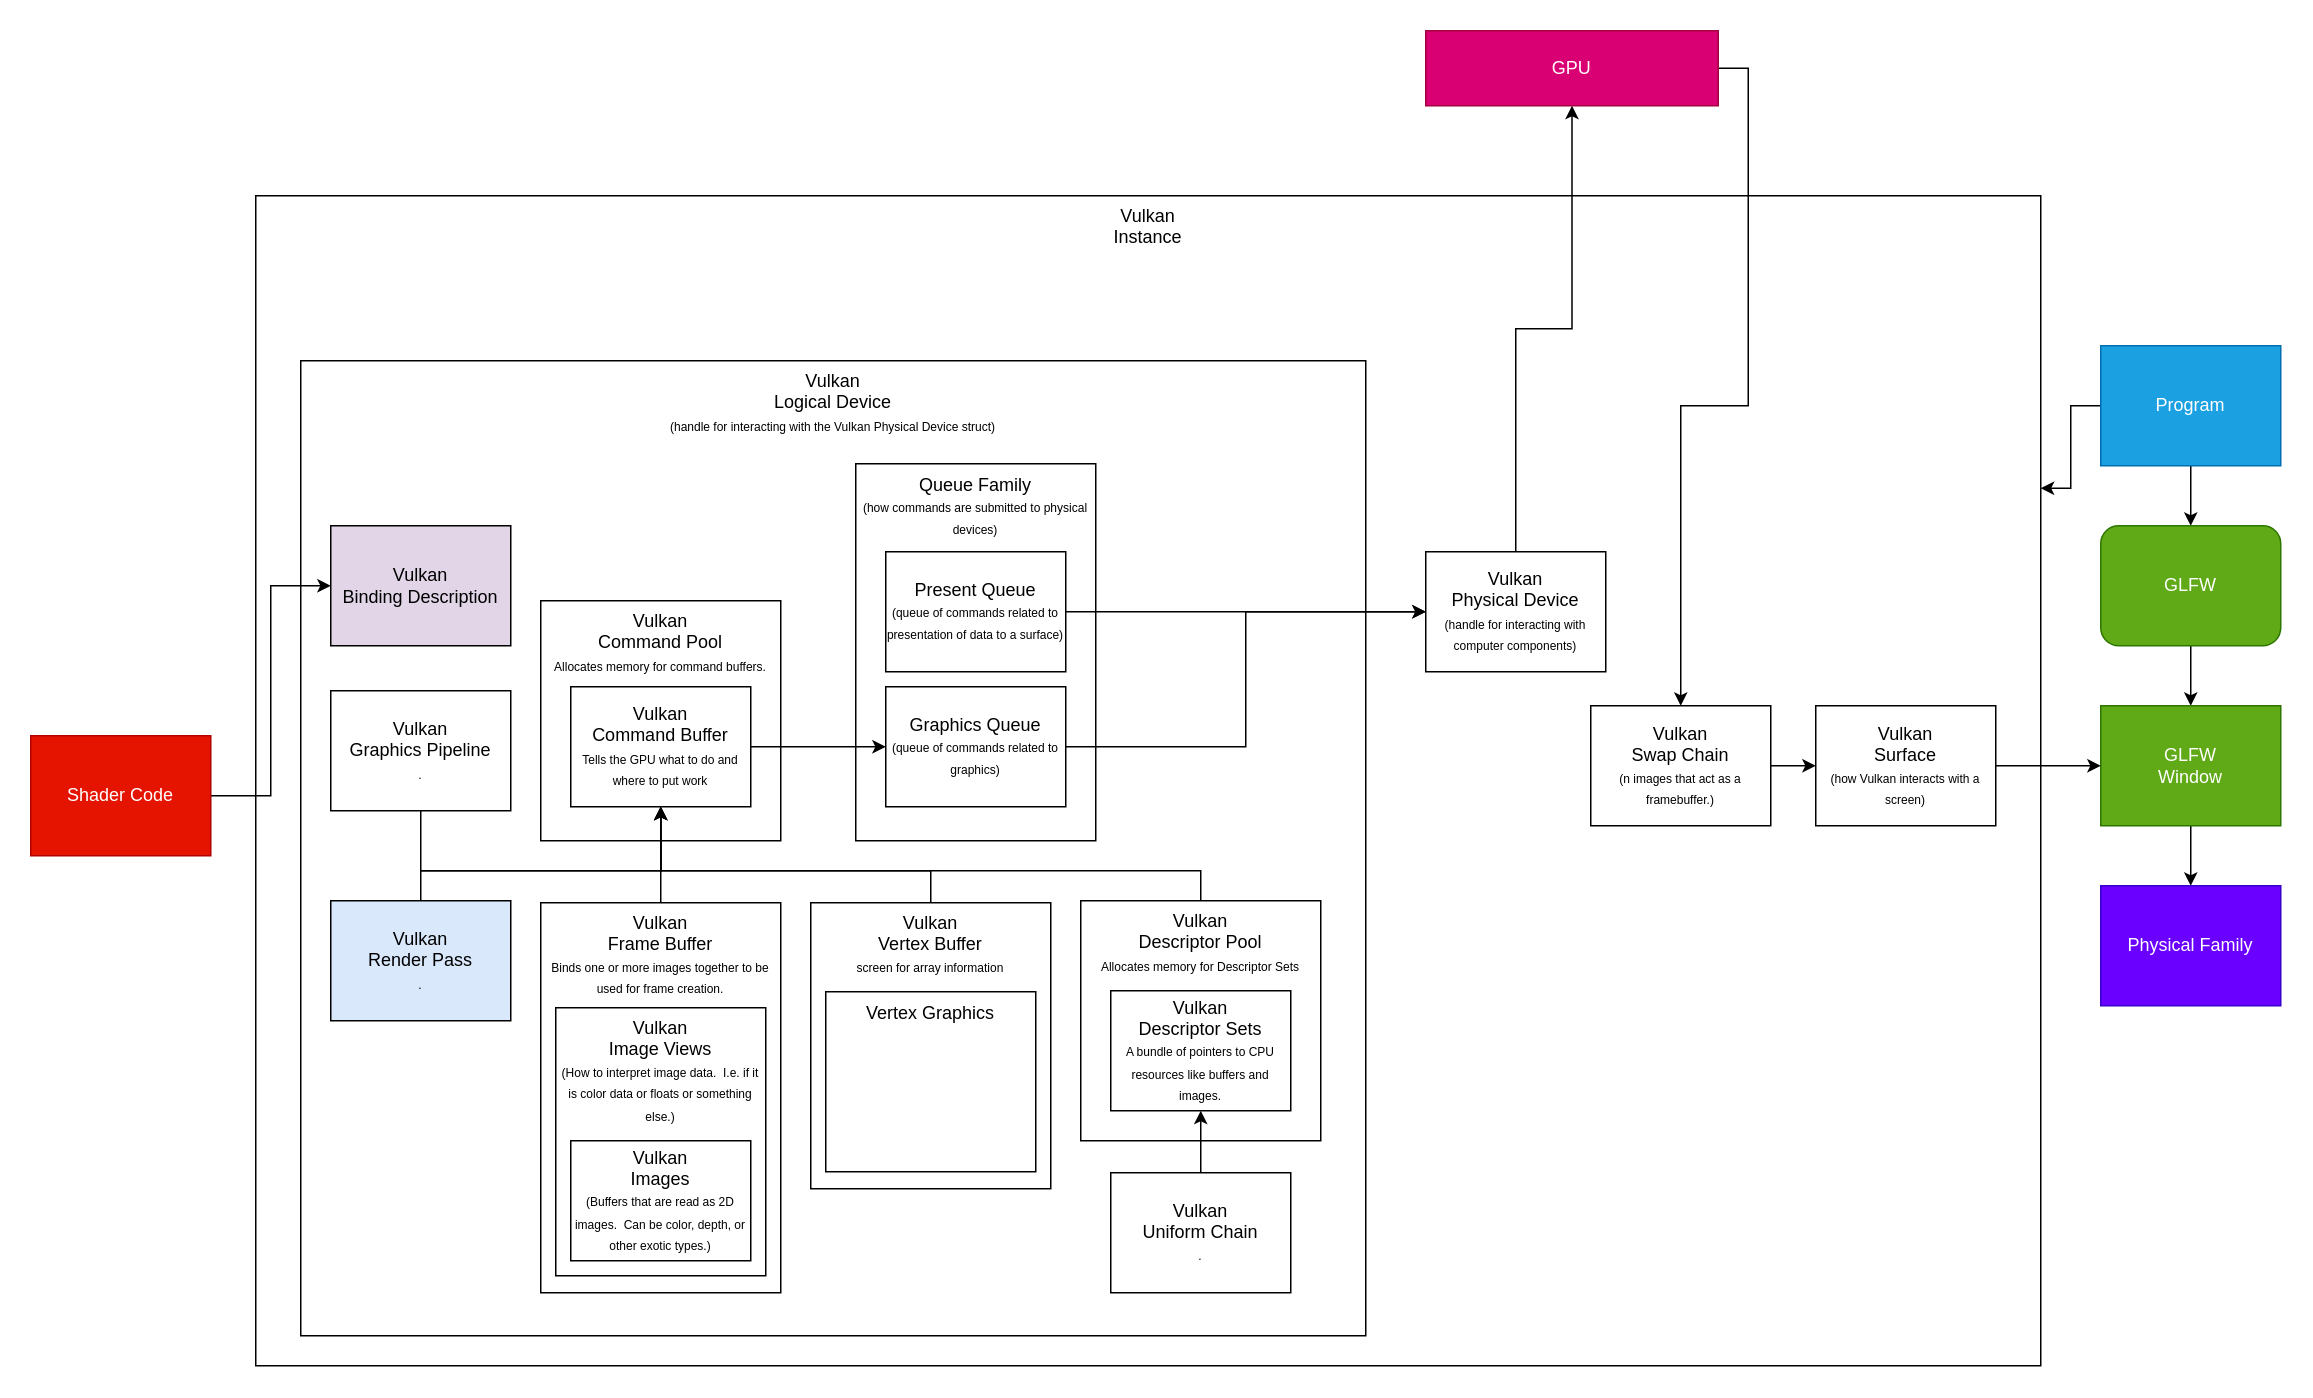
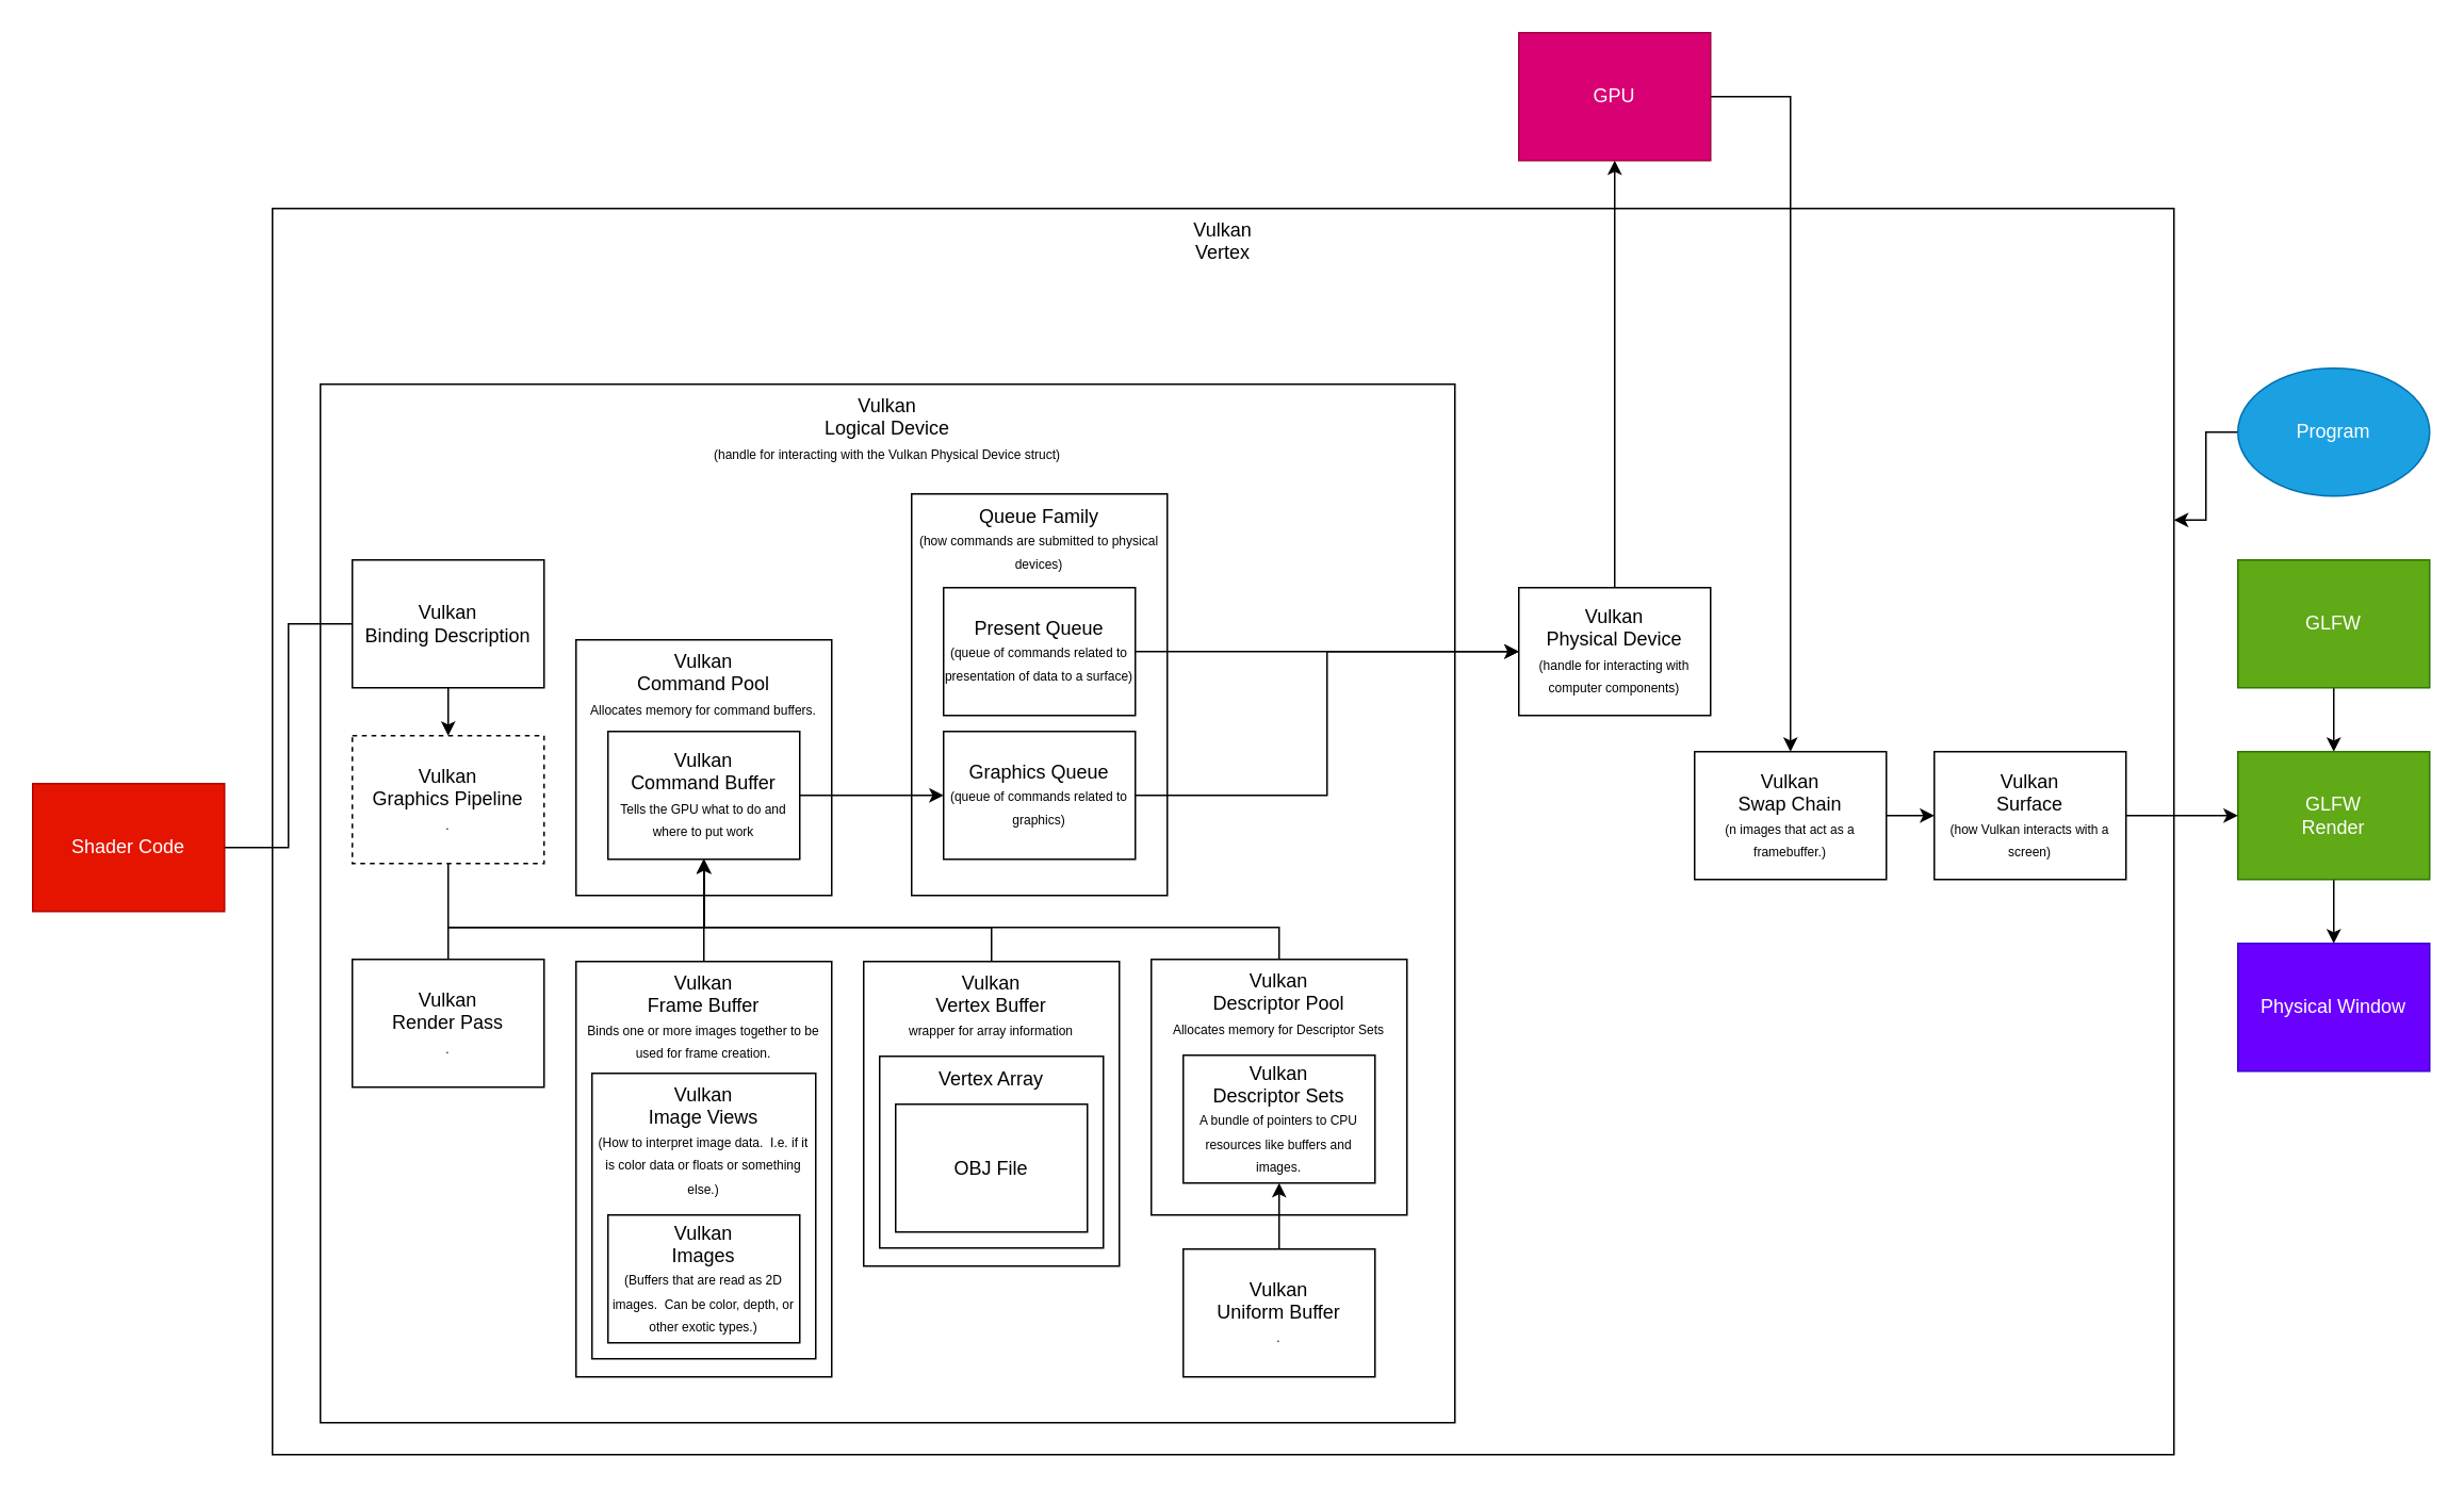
- <mxCell id="20" value="GPU" style="rounded=0;whiteSpace=wrap;html=1;fillColor=#d80073;fontColor=#ffffff;strokeColor=#A50040;" vertex="1" parent="1"><mxGeometry x="950" y="20" width="195" height="50" as="geometry" /></mxCell>
+ <mxCell id="20" value="GPU" style="rounded=0;whiteSpace=wrap;html=1;fillColor=#d80073;fontColor=#ffffff;strokeColor=#A50040;" vertex="1" parent="1"><mxGeometry x="950" y="20" width="120" height="80" as="geometry" /></mxCell>
- <mxCell id="2" value="Vulkan&lt;br&gt;Instance" style="rounded=0;whiteSpace=wrap;html=1;verticalAlign=top;" vertex="1" parent="1"><mxGeometry x="170" y="130" width="1190" height="780" as="geometry" /></mxCell>
+ <mxCell id="2" value="Vulkan&lt;br&gt;Vertex" style="rounded=0;whiteSpace=wrap;html=1;verticalAlign=top;" vertex="1" parent="1"><mxGeometry x="170" y="130" width="1190" height="780" as="geometry" /></mxCell>
- <mxCell id="15" value="Program" style="rounded=0;whiteSpace=wrap;html=1;align=center;verticalAlign=middle;movable=1;resizable=1;rotatable=1;deletable=1;editable=1;locked=0;connectable=1;fillColor=#1ba1e2;fontColor=#ffffff;strokeColor=#006EAF;" vertex="1" parent="1"><mxGeometry x="1400" y="230" width="120" height="80" as="geometry" /></mxCell>
+ <mxCell id="15" value="Program" style="ellipse;whiteSpace=wrap;html=1;align=center;verticalAlign=middle;movable=1;resizable=1;rotatable=1;deletable=1;editable=1;locked=0;connectable=1;fillColor=#1ba1e2;fontColor=#ffffff;strokeColor=#006EAF;" vertex="1" parent="1"><mxGeometry x="1400" y="230" width="120" height="80" as="geometry" /></mxCell>
- <mxCell id="13" style="edgeStyle=orthogonalEdgeStyle;rounded=0;orthogonalLoop=1;jettySize=auto;html=1;exitX=0.5;exitY=1;exitDx=0;exitDy=0;entryX=0.5;entryY=0;entryDx=0;entryDy=0;" edge="1" parent="1" source="15" target="27"><mxGeometry relative="1" as="geometry" /></mxCell>
- <mxCell id="44" style="edgeStyle=orthogonalEdgeStyle;rounded=0;orthogonalLoop=1;jettySize=auto;html=1;exitX=1;exitY=0.5;exitDx=0;exitDy=0;entryX=0;entryY=0.5;entryDx=0;entryDy=0;" edge="1" parent="1" source="45" target="49"><mxGeometry relative="1" as="geometry" /></mxCell>
+ <mxCell id="44" style="edgeStyle=orthogonalEdgeStyle;rounded=0;orthogonalLoop=1;jettySize=auto;html=1;exitX=1;exitY=0.5;exitDx=0;exitDy=0;entryX=0;entryY=0.5;entryDx=0;entryDy=0;endArrow=none;" edge="1" parent="1" source="45" target="49"><mxGeometry relative="1" as="geometry" /></mxCell>
- <mxCell id="49" value="Vulkan&lt;br&gt;Binding Description" style="rounded=0;whiteSpace=wrap;html=1;fillColor=#e1d5e7;" vertex="1" parent="1"><mxGeometry x="220" y="350" width="120" height="80" as="geometry" /></mxCell>
+ <mxCell id="49" value="Vulkan&lt;br&gt;Binding Description" style="rounded=0;whiteSpace=wrap;html=1;" vertex="1" parent="1"><mxGeometry x="220" y="350" width="120" height="80" as="geometry" /></mxCell>
- <mxCell id="27" value="GLFW" style="whiteSpace=wrap;html=1;fillColor=#60a917;fontColor=#ffffff;strokeColor=#2D7600;rounded=1;" vertex="1" parent="1"><mxGeometry x="1400" y="350" width="120" height="80" as="geometry" /></mxCell>
+ <mxCell id="27" value="GLFW" style="rounded=0;whiteSpace=wrap;html=1;fillColor=#60a917;fontColor=#ffffff;strokeColor=#2D7600;" vertex="1" parent="1"><mxGeometry x="1400" y="350" width="120" height="80" as="geometry" /></mxCell>
+ <mxCell id="48" style="edgeStyle=orthogonalEdgeStyle;rounded=0;orthogonalLoop=1;jettySize=auto;html=1;exitX=0.5;exitY=1;exitDx=0;exitDy=0;entryX=0.5;entryY=0;entryDx=0;entryDy=0;" edge="1" parent="1" source="49" target="47"><mxGeometry relative="1" as="geometry" /></mxCell>
- <mxCell id="47" value="Vulkan&lt;br&gt;Graphics Pipeline&lt;br&gt;&lt;font style=&quot;font-size: 8px;&quot;&gt;.&lt;/font&gt;" style="rounded=0;whiteSpace=wrap;html=1;" vertex="1" parent="1"><mxGeometry x="220" y="460" width="120" height="80" as="geometry" /></mxCell>
+ <mxCell id="47" value="Vulkan&lt;br&gt;Graphics Pipeline&lt;br&gt;&lt;font style=&quot;font-size: 8px;&quot;&gt;.&lt;/font&gt;" style="rounded=0;whiteSpace=wrap;html=1;dashed=1;" vertex="1" parent="1"><mxGeometry x="220" y="460" width="120" height="80" as="geometry" /></mxCell>
- <mxCell id="29" value="GLFW&lt;br&gt;Window" style="rounded=0;whiteSpace=wrap;html=1;fillColor=#60a917;fontColor=#ffffff;strokeColor=#2D7600;" vertex="1" parent="1"><mxGeometry x="1400" y="470" width="120" height="80" as="geometry" /></mxCell>
+ <mxCell id="29" value="GLFW&lt;br&gt;Render" style="rounded=0;whiteSpace=wrap;html=1;fillColor=#60a917;fontColor=#ffffff;strokeColor=#2D7600;" vertex="1" parent="1"><mxGeometry x="1400" y="470" width="120" height="80" as="geometry" /></mxCell>
- <mxCell id="30" value="Physical Family" style="rounded=0;whiteSpace=wrap;html=1;fillColor=#6a00ff;fontColor=#ffffff;strokeColor=#3700CC;" vertex="1" parent="1"><mxGeometry x="1400" y="590" width="120" height="80" as="geometry" /></mxCell>
+ <mxCell id="30" value="Physical Window" style="rounded=0;whiteSpace=wrap;html=1;fillColor=#6a00ff;fontColor=#ffffff;strokeColor=#3700CC;" vertex="1" parent="1"><mxGeometry x="1400" y="590" width="120" height="80" as="geometry" /></mxCell>
- <mxCell id="5" value="Vulkan&lt;br&gt;Vertex Buffer&lt;br&gt;&lt;span style=&quot;font-size: 8px;&quot;&gt;screen for array information&lt;/span&gt;" style="rounded=0;whiteSpace=wrap;html=1;verticalAlign=top;" vertex="1" parent="1"><mxGeometry x="540" y="601.33" width="160" height="190.66" as="geometry" /></mxCell>
+ <mxCell id="5" value="Vulkan&lt;br&gt;Vertex Buffer&lt;br&gt;&lt;span style=&quot;font-size: 8px;&quot;&gt;wrapper for array information&lt;/span&gt;" style="rounded=0;whiteSpace=wrap;html=1;verticalAlign=top;" vertex="1" parent="1"><mxGeometry x="540" y="601.33" width="160" height="190.66" as="geometry" /></mxCell>
- <mxCell id="37" value="Vulkan&lt;br&gt;Render Pass&lt;br&gt;&lt;font style=&quot;font-size: 8px;&quot;&gt;.&lt;/font&gt;" style="rounded=0;whiteSpace=wrap;html=1;fillColor=#dae8fc;" vertex="1" parent="1"><mxGeometry x="220" y="600" width="120" height="80" as="geometry" /></mxCell>
+ <mxCell id="37" value="Vulkan&lt;br&gt;Render Pass&lt;br&gt;&lt;font style=&quot;font-size: 8px;&quot;&gt;.&lt;/font&gt;" style="rounded=0;whiteSpace=wrap;html=1;" vertex="1" parent="1"><mxGeometry x="220" y="600" width="120" height="80" as="geometry" /></mxCell>
- <mxCell id="6" value="Vertex Graphics" style="rounded=0;whiteSpace=wrap;html=1;verticalAlign=top;" vertex="1" parent="1"><mxGeometry x="550" y="660.66" width="140" height="120" as="geometry" /></mxCell>
+ <mxCell id="6" value="Vertex Array" style="rounded=0;whiteSpace=wrap;html=1;verticalAlign=top;" vertex="1" parent="1"><mxGeometry x="550" y="660.66" width="140" height="120" as="geometry" /></mxCell>
+ <mxCell id="43" value="OBJ File" style="rounded=0;whiteSpace=wrap;html=1;" vertex="1" parent="1"><mxGeometry x="560" y="690.66" width="120" height="80" as="geometry" /></mxCell>
- <mxCell id="42" value="Vulkan&lt;br&gt;Uniform Chain&lt;br&gt;&lt;font style=&quot;font-size: 8px;&quot;&gt;.&lt;/font&gt;" style="rounded=0;whiteSpace=wrap;html=1;" vertex="1" parent="1"><mxGeometry x="740" y="781.33" width="120" height="80" as="geometry" /></mxCell>
+ <mxCell id="42" value="Vulkan&lt;br&gt;Uniform Buffer&lt;br&gt;&lt;font style=&quot;font-size: 8px;&quot;&gt;.&lt;/font&gt;" style="rounded=0;whiteSpace=wrap;html=1;" vertex="1" parent="1"><mxGeometry x="740" y="781.33" width="120" height="80" as="geometry" /></mxCell>
